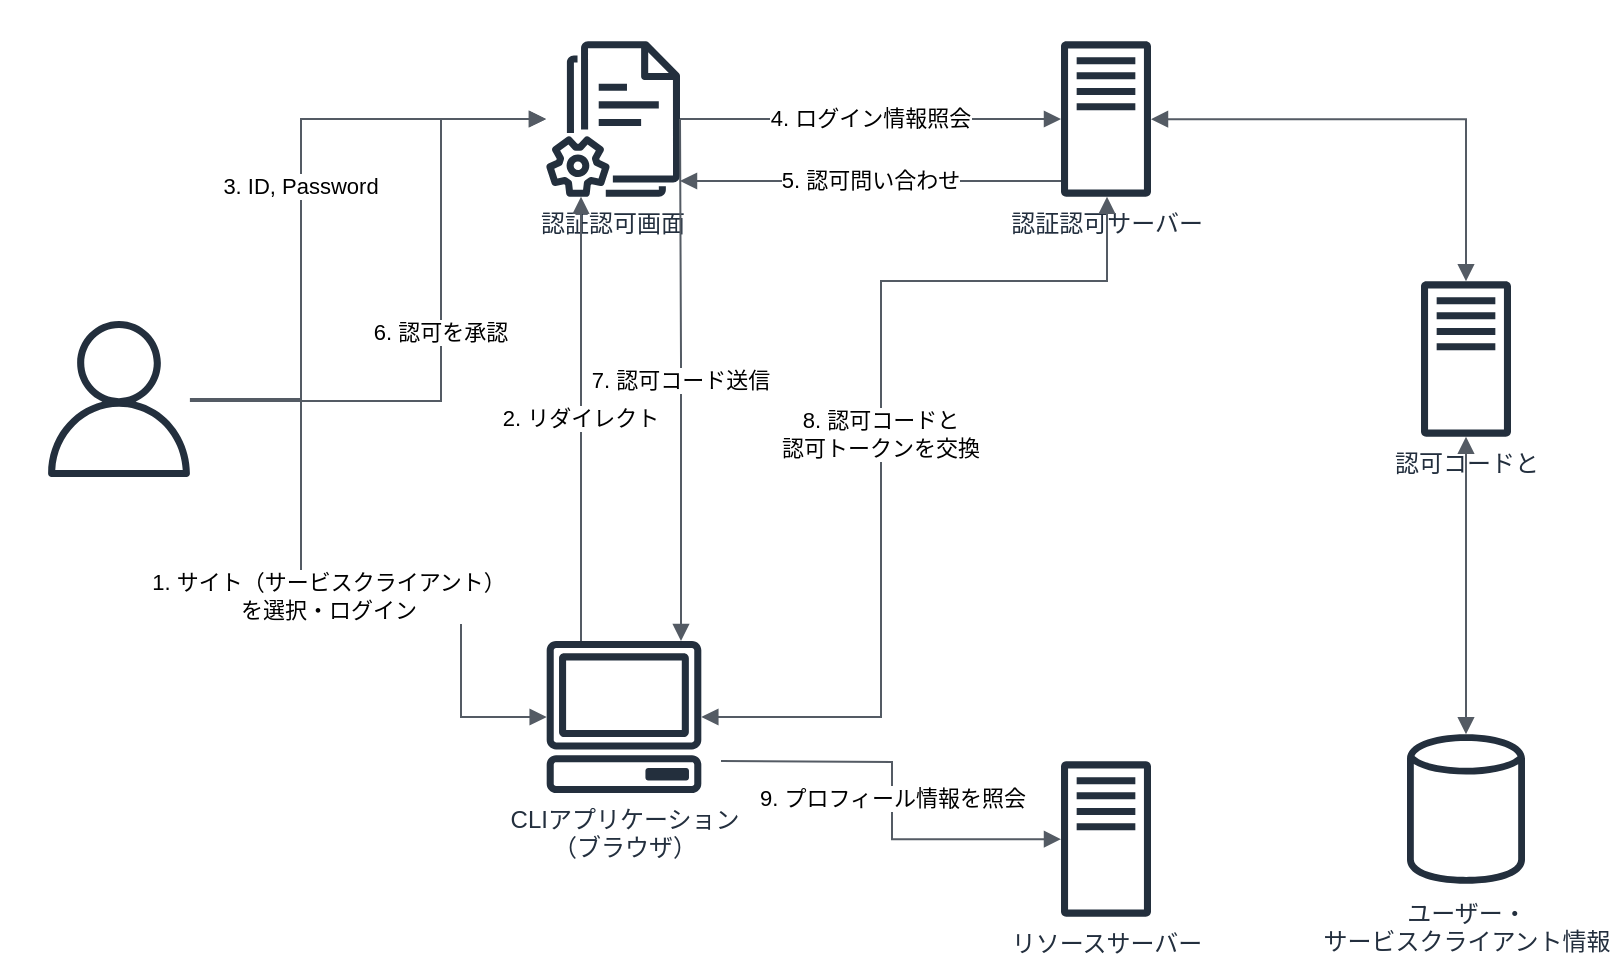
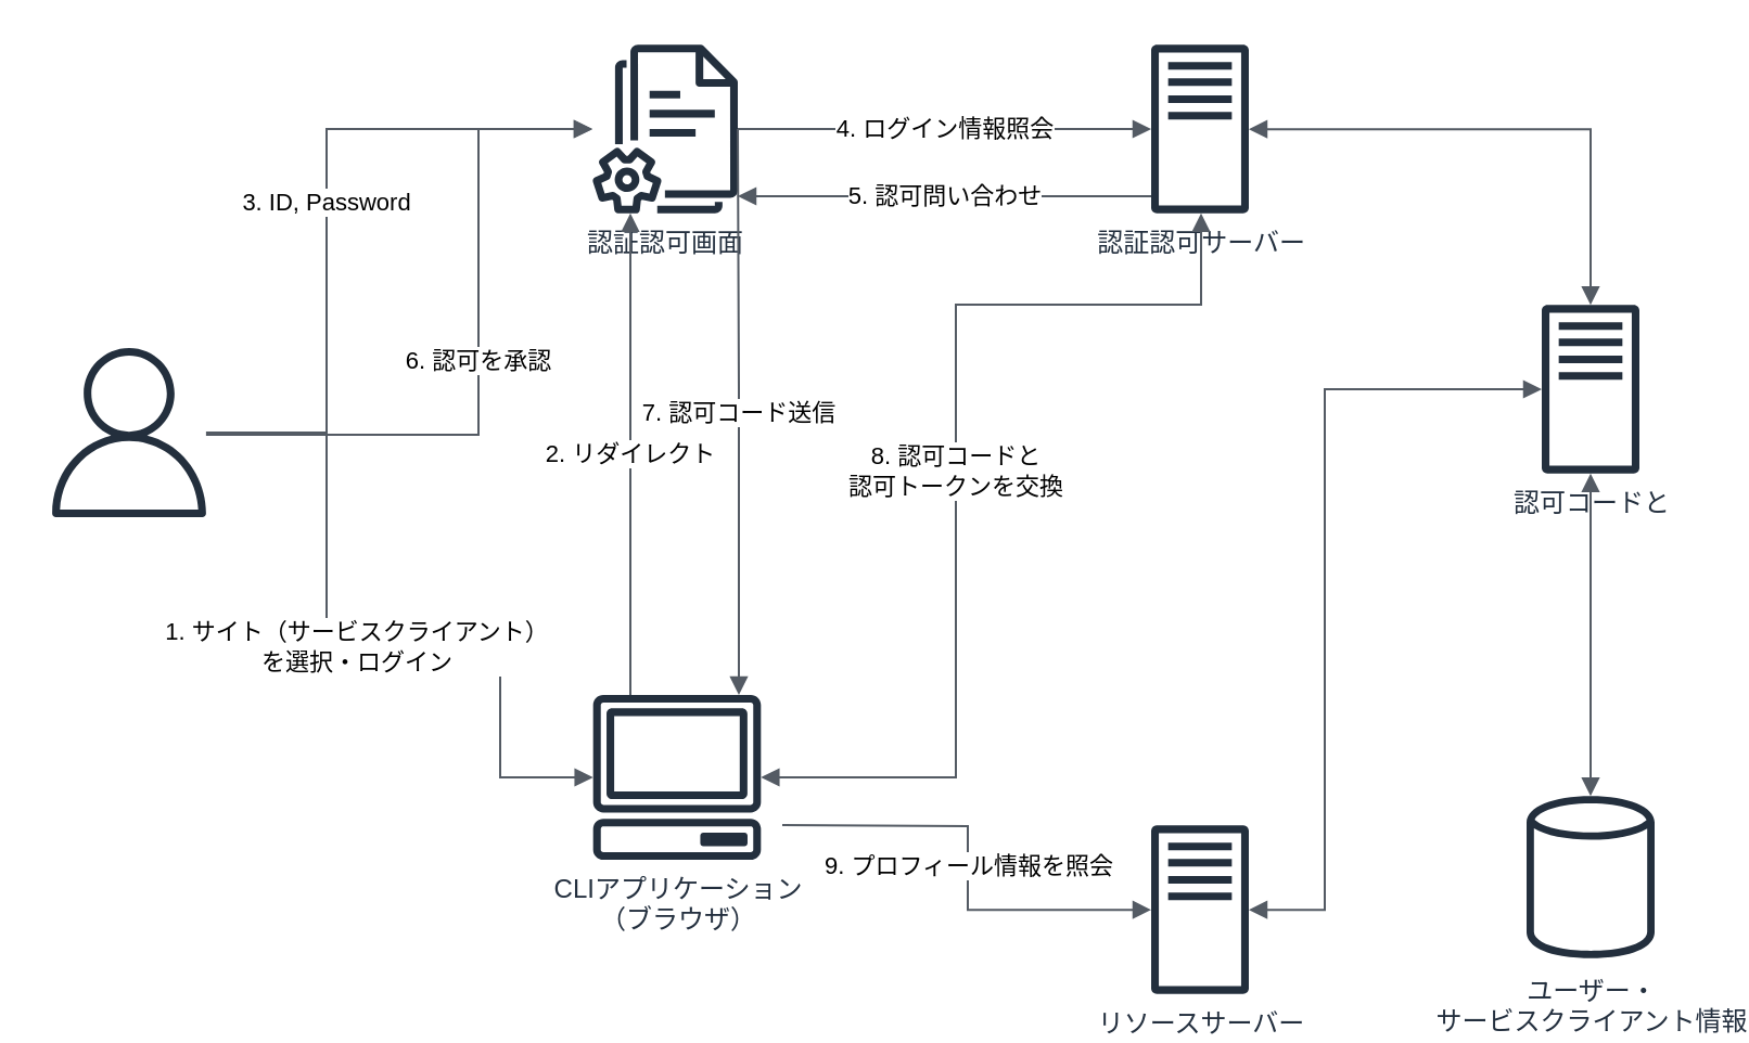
+ <mxCell id="19" value="" style="edgeStyle=orthogonalEdgeStyle;html=1;endArrow=block;elbow=vertical;startArrow=block;startFill=1;endFill=1;strokeColor=#545B64;rounded=0;" edge="1" parent="1" source="2" target="3"><mxGeometry width="100" relative="1" as="geometry"><mxPoint x="370" y="250" as="sourcePoint" /><mxPoint x="470" y="250" as="targetPoint" /><Array as="points"><mxPoint x="610" y="419" /><mxPoint x="610" y="179" /></Array></mxGeometry></mxCell>
